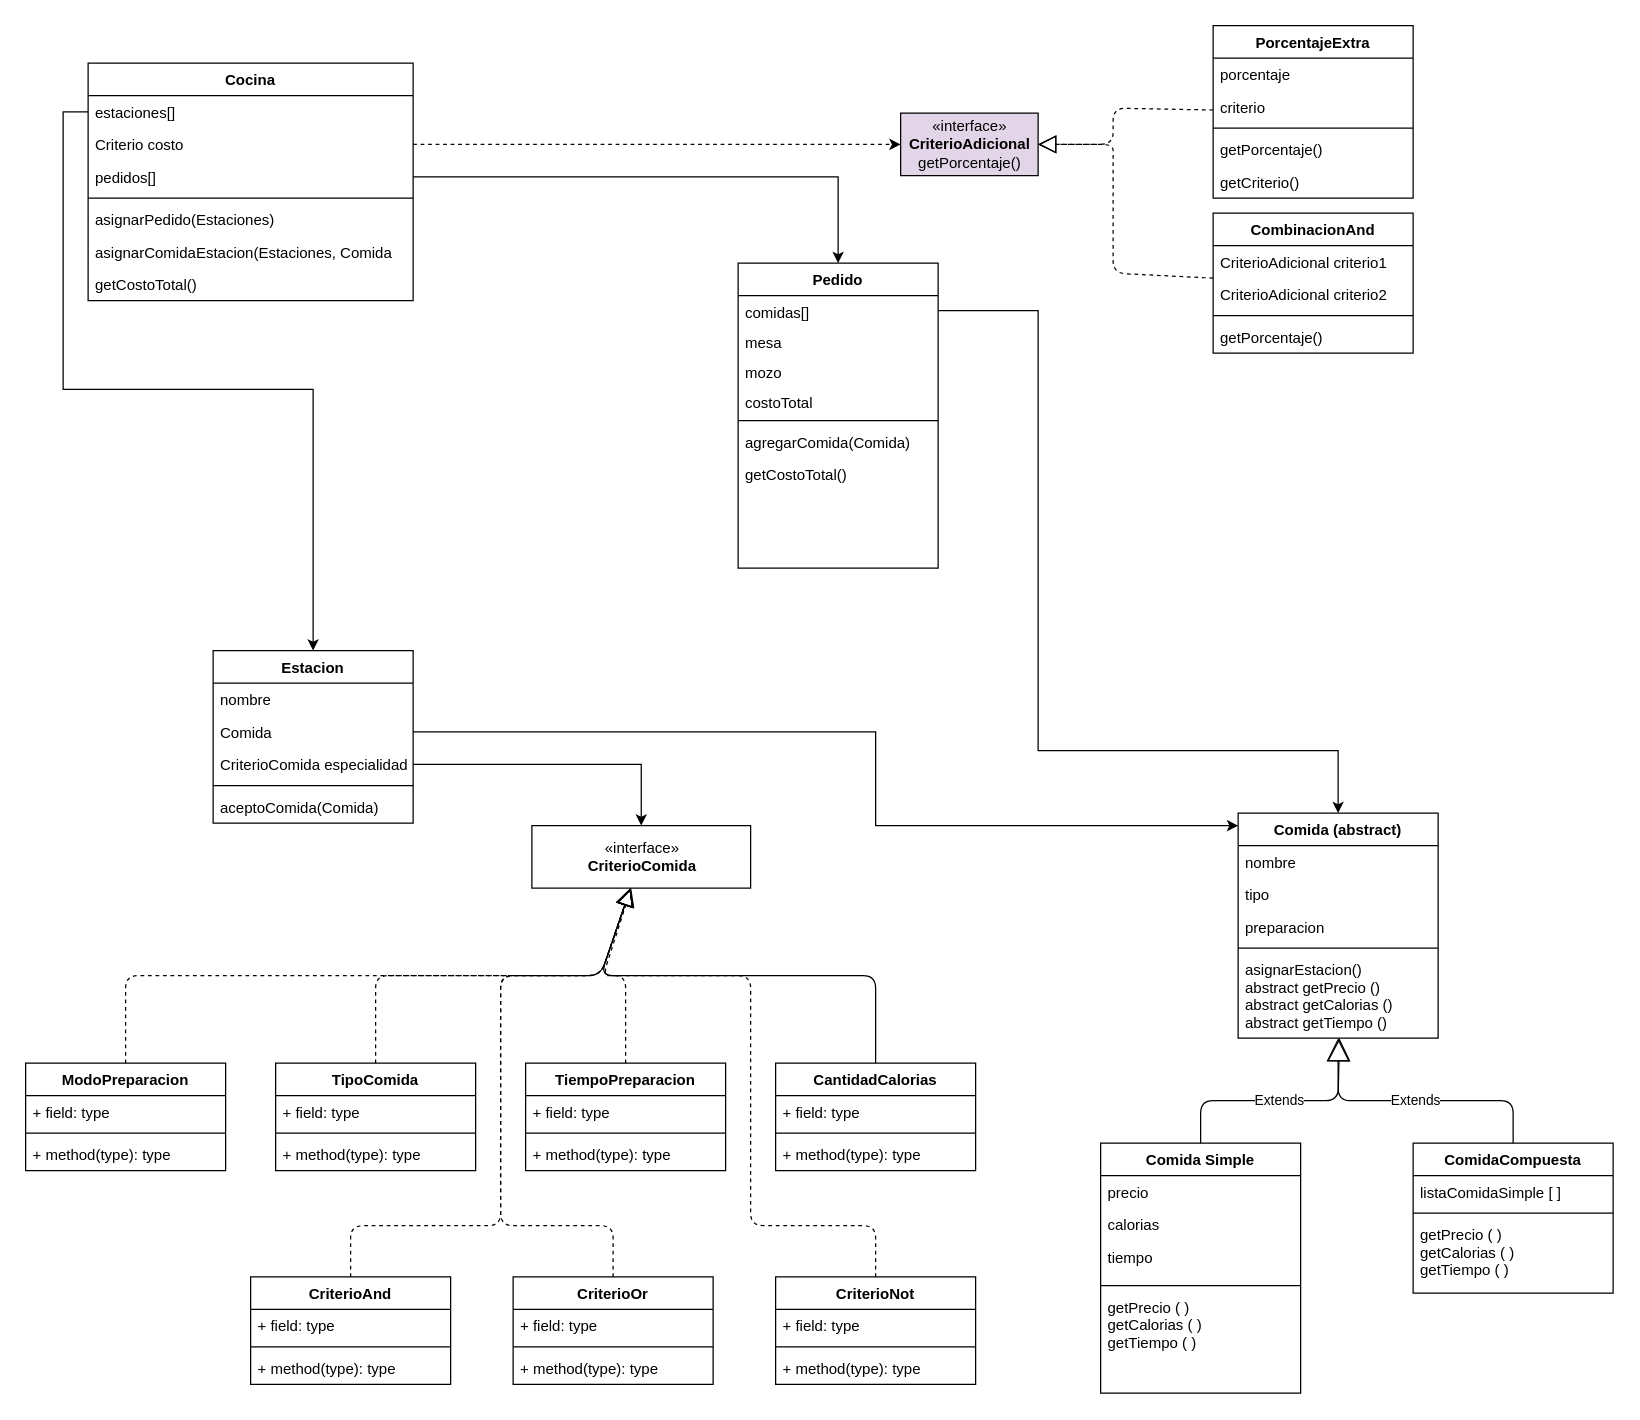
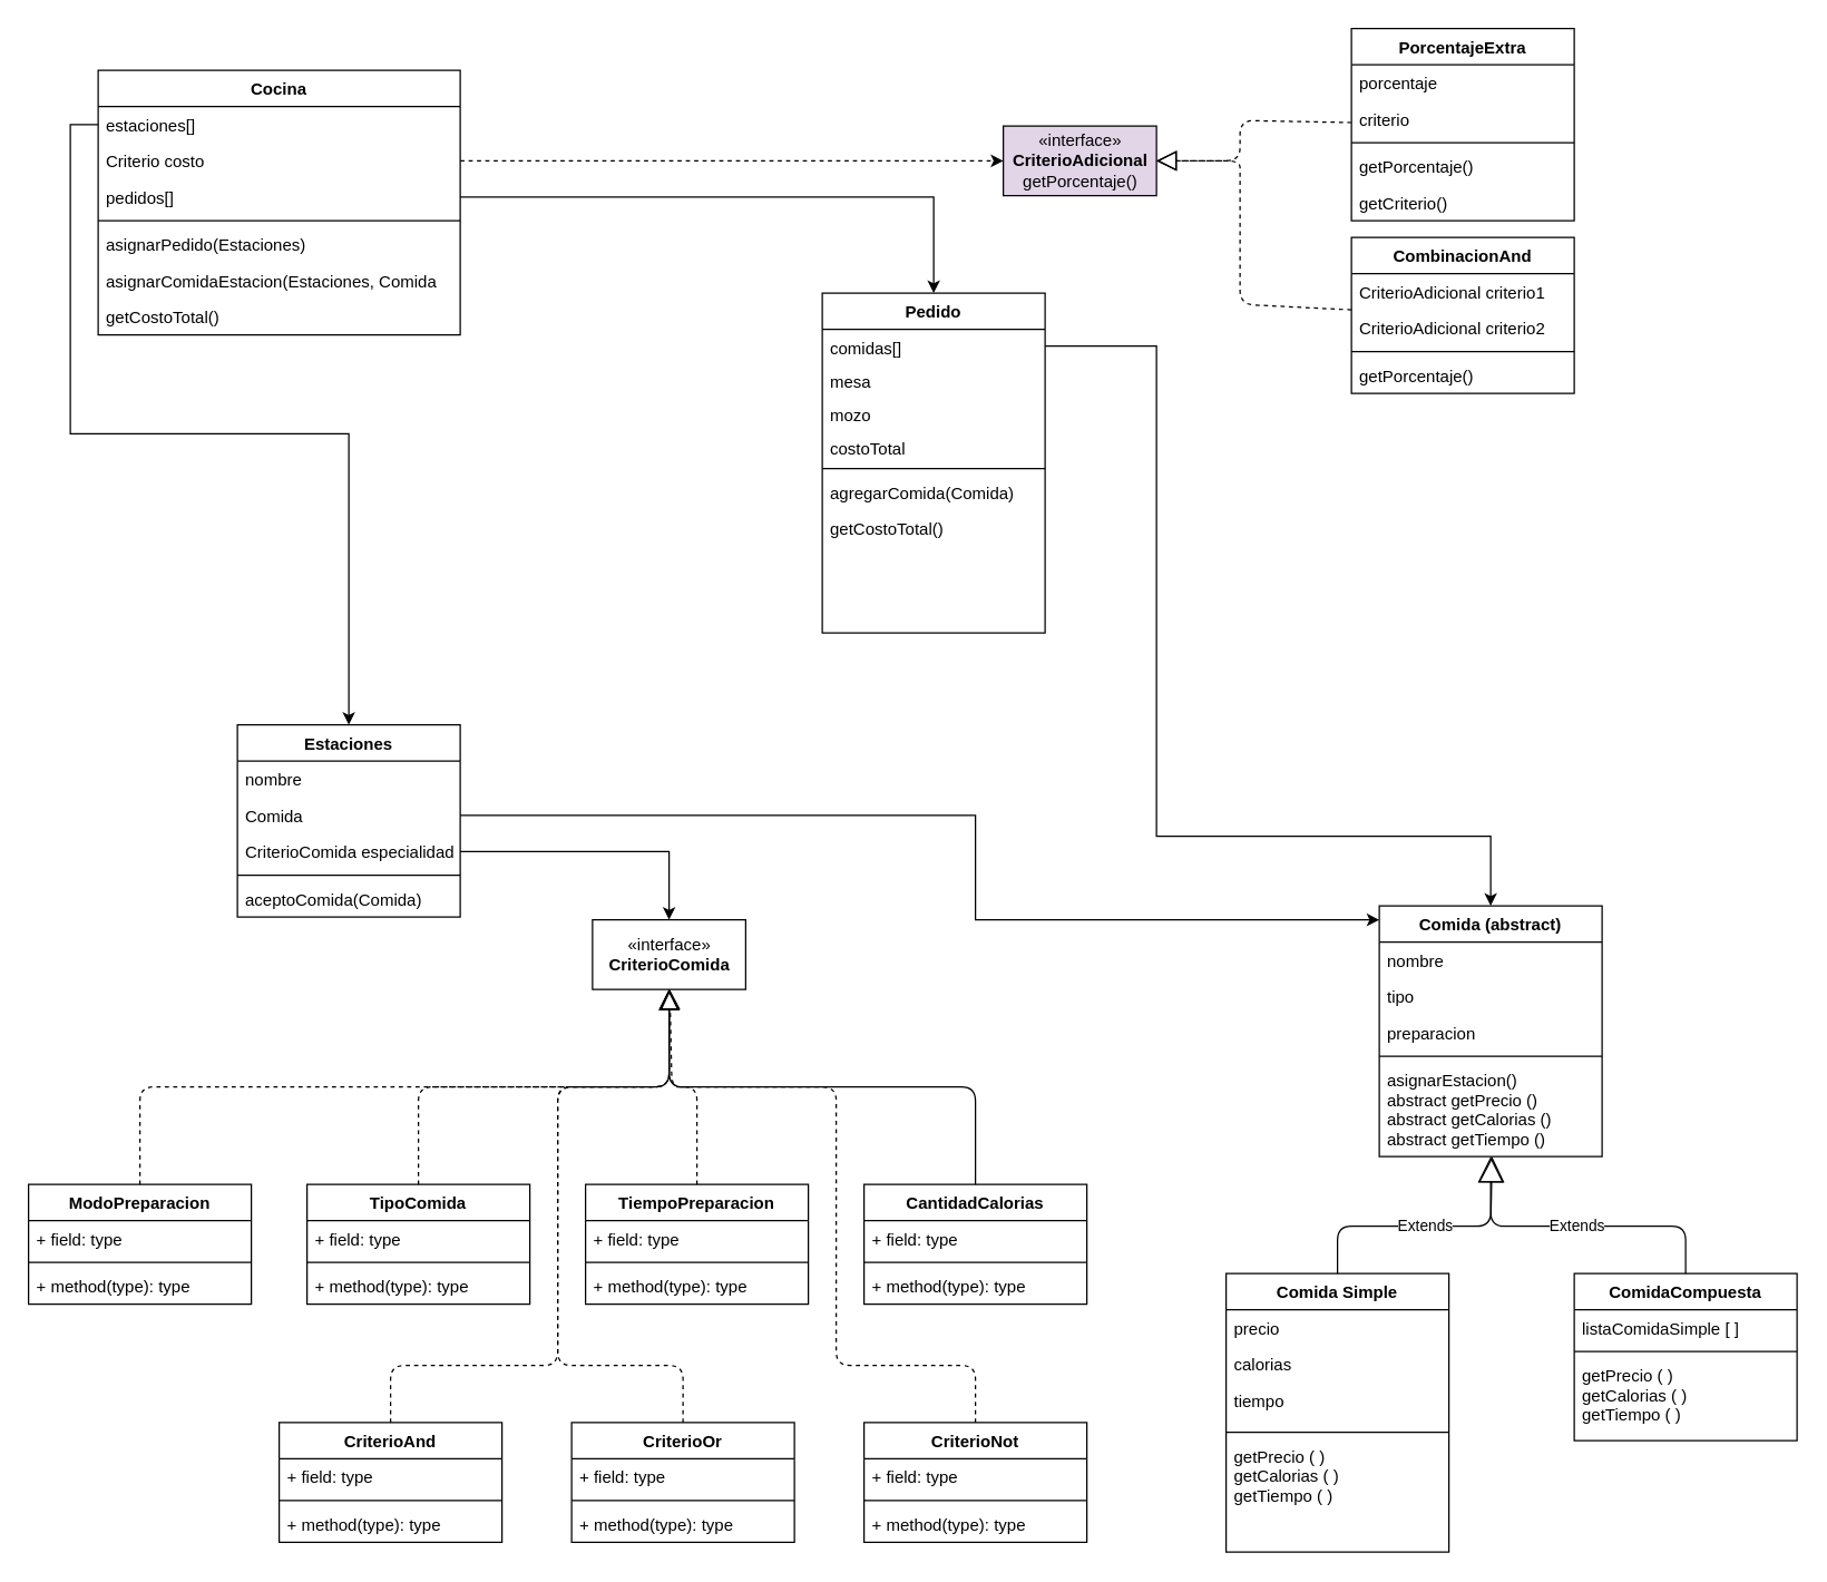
- <mxCell id="16" value="Estacion" style="swimlane;fontStyle=1;align=center;verticalAlign=top;childLayout=stackLayout;horizontal=1;startSize=26;horizontalStack=0;resizeParent=1;resizeParentMax=0;resizeLast=0;collapsible=1;marginBottom=0;" parent="1" vertex="1"><mxGeometry x="170" y="520" width="160" height="138" as="geometry" /></mxCell>
+ <mxCell id="16" value="Estaciones" style="swimlane;fontStyle=1;align=center;verticalAlign=top;childLayout=stackLayout;horizontal=1;startSize=26;horizontalStack=0;resizeParent=1;resizeParentMax=0;resizeLast=0;collapsible=1;marginBottom=0;" parent="1" vertex="1"><mxGeometry x="170" y="520" width="160" height="138" as="geometry" /></mxCell>
- <mxCell id="40" value="«interface»&lt;br&gt;&lt;b&gt;CriterioComida&lt;/b&gt;" style="html=1;" parent="1" vertex="1"><mxGeometry x="425" y="660" width="175" height="50" as="geometry" /></mxCell>
+ <mxCell id="40" value="«interface»&lt;br&gt;&lt;b&gt;CriterioComida&lt;/b&gt;" style="html=1;" parent="1" vertex="1"><mxGeometry x="425" y="660" width="110" height="50" as="geometry" /></mxCell>
